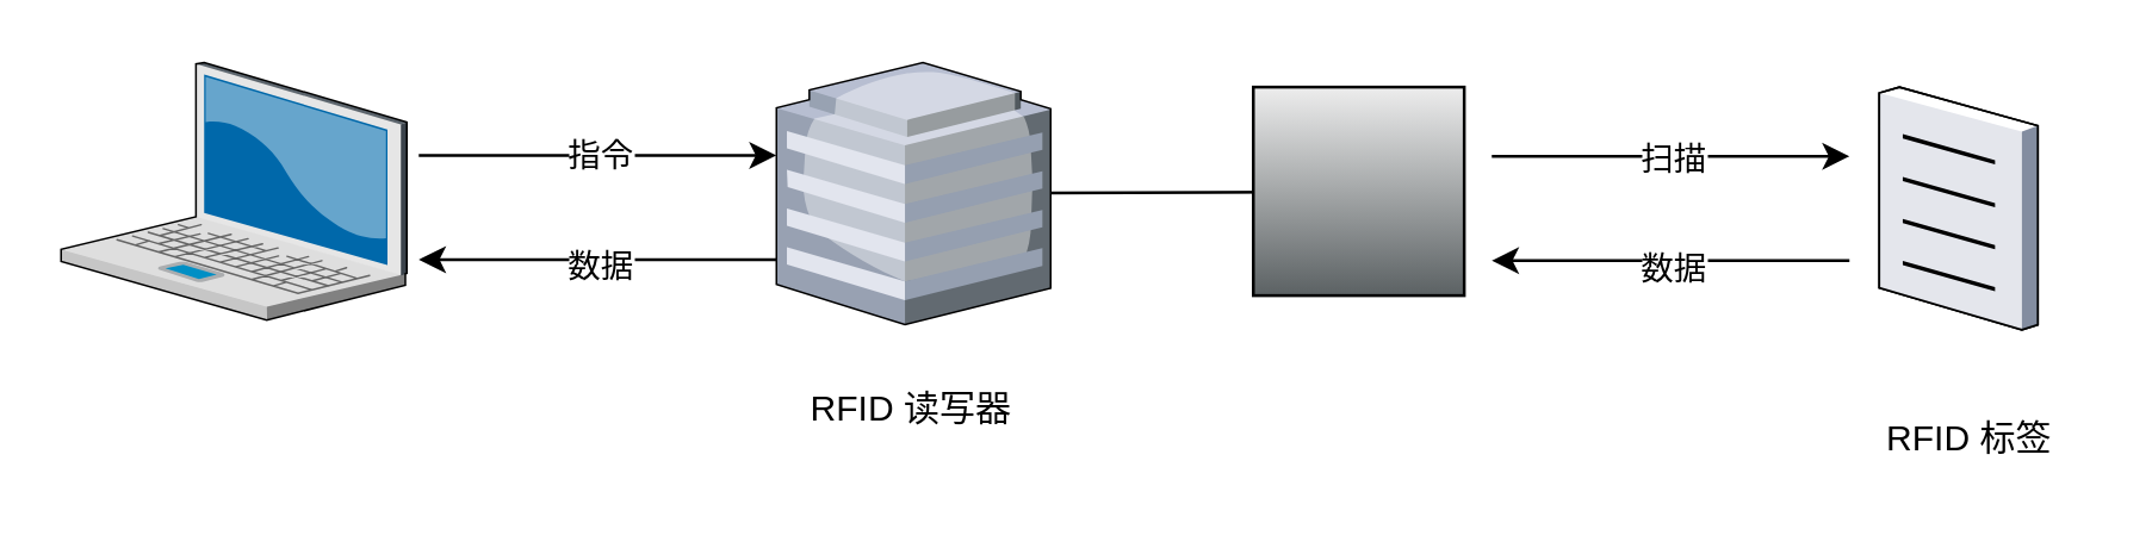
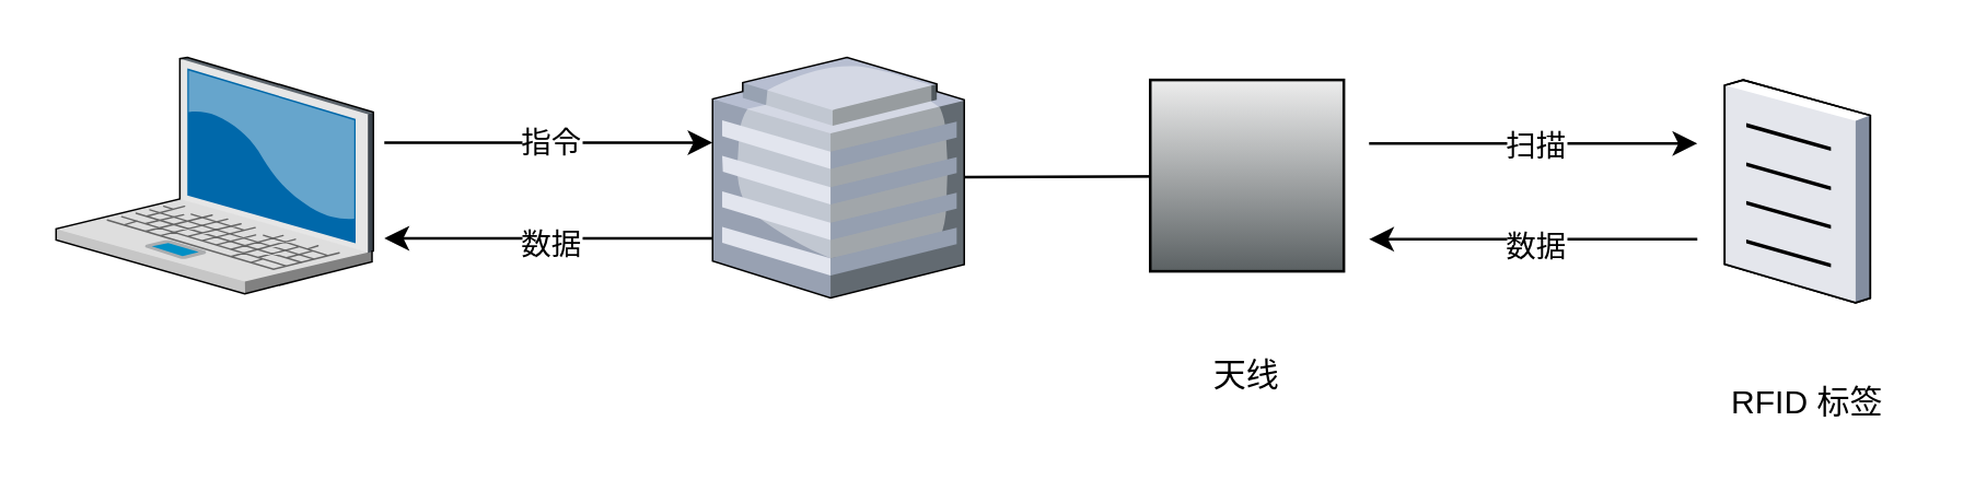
- <mxCell id="12" value="RFID 读写器" style="text;html=1;align=center;verticalAlign=middle;resizable=0;points=[];autosize=1;strokeColor=none;fillColor=none;" vertex="1" parent="1"><mxGeometry x="260" y="122" width="90" height="30" as="geometry" /></mxCell>
+ <mxCell id="11" value="天线" style="text;html=1;align=center;verticalAlign=middle;resizable=0;points=[];autosize=1;strokeColor=none;fillColor=none;" vertex="1" parent="1"><mxGeometry x="430.38" y="122" width="50" height="30" as="geometry" /></mxCell>
